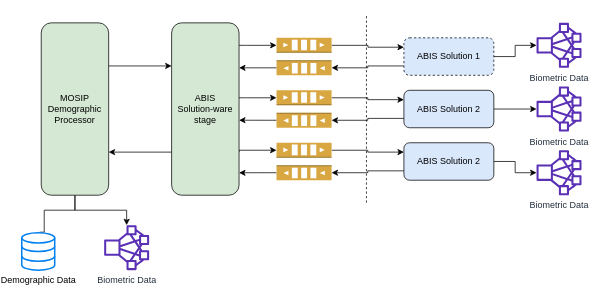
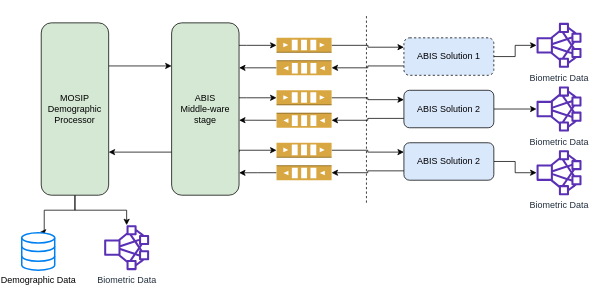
- <mxCell id="6" value="ABIS&lt;br&gt;Solution-ware stage" style="rounded=1;whiteSpace=wrap;html=1;fillColor=#d5e8d4;strokeColor=#000000;" parent="1" vertex="1"><mxGeometry x="220" y="30" width="90" height="230" as="geometry" /></mxCell>
+ <mxCell id="6" value="ABIS&lt;br&gt;Middle-ware stage" style="rounded=1;whiteSpace=wrap;html=1;fillColor=#d5e8d4;strokeColor=#000000;" parent="1" vertex="1"><mxGeometry x="220" y="30" width="90" height="230" as="geometry" /></mxCell>
- <mxCell id="12" style="edgeStyle=orthogonalEdgeStyle;rounded=0;orthogonalLoop=1;jettySize=auto;html=1;entryX=0.545;entryY=-0.013;entryDx=0;entryDy=0;entryPerimeter=0;endArrow=none;" parent="1" source="14" target="16" edge="1"><mxGeometry relative="1" as="geometry"><Array as="points"><mxPoint x="91" y="280" /><mxPoint x="50" y="280" /><mxPoint x="50" y="309" /></Array></mxGeometry></mxCell>
+ <mxCell id="12" style="edgeStyle=orthogonalEdgeStyle;rounded=0;orthogonalLoop=1;jettySize=auto;html=1;entryX=0.545;entryY=-0.013;entryDx=0;entryDy=0;entryPerimeter=0;" parent="1" source="14" target="16" edge="1"><mxGeometry relative="1" as="geometry"><Array as="points"><mxPoint x="91" y="280" /><mxPoint x="50" y="280" /><mxPoint x="50" y="309" /></Array></mxGeometry></mxCell>
